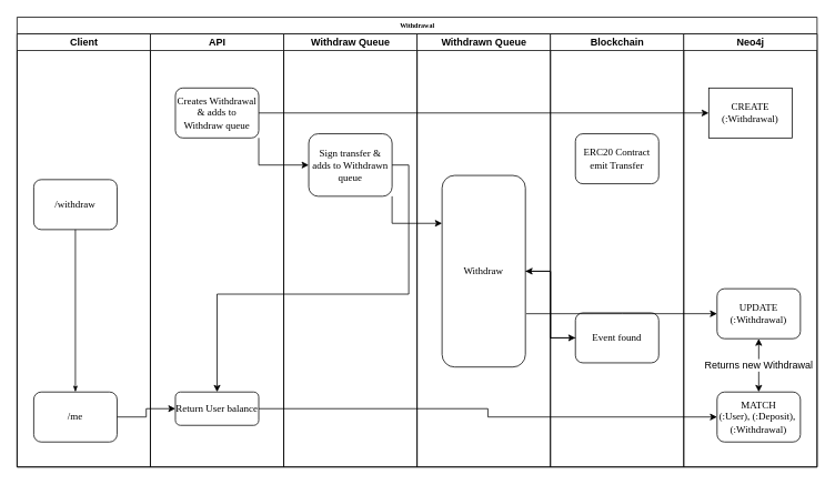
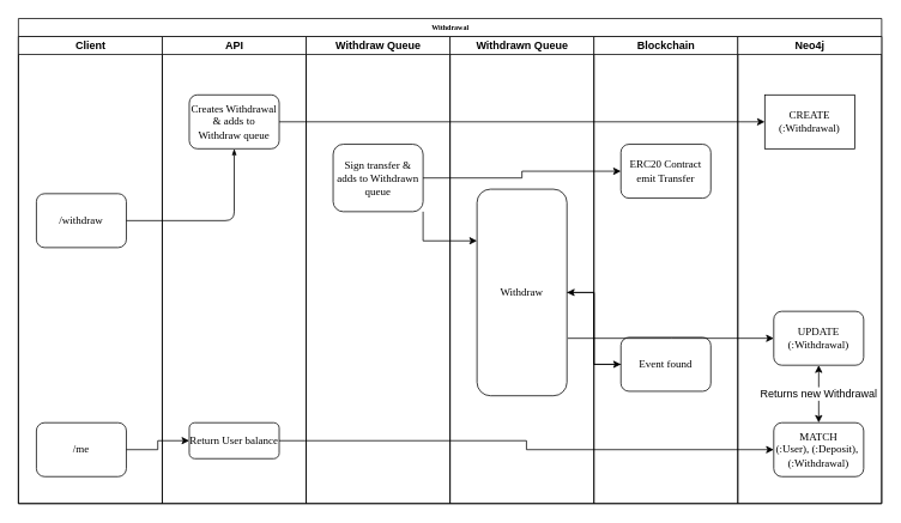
- <mxCell id="23" style="edgeStyle=orthogonalEdgeStyle;rounded=0;orthogonalLoop=1;jettySize=auto;html=1;exitX=1;exitY=1;exitDx=0;exitDy=0;entryX=0;entryY=0.5;entryDx=0;entryDy=0;fontSize=12;" edge="1" parent="2" source="8" target="11"><mxGeometry relative="1" as="geometry" /></mxCell>
- <mxCell id="24" style="edgeStyle=orthogonalEdgeStyle;rounded=0;orthogonalLoop=1;jettySize=auto;html=1;exitX=1;exitY=0.5;exitDx=0;exitDy=0;fontSize=12;" edge="1" parent="2" source="11" target="9"><mxGeometry relative="1" as="geometry" /></mxCell>
+ <mxCell id="24" style="edgeStyle=orthogonalEdgeStyle;rounded=0;orthogonalLoop=1;jettySize=auto;html=1;exitX=1;exitY=0.5;exitDx=0;exitDy=0;fontSize=12;" edge="1" parent="2" source="11" target="15"><mxGeometry relative="1" as="geometry" /></mxCell>
- <mxCell id="6" style="edgeStyle=orthogonalEdgeStyle;rounded=1;html=1;labelBackgroundColor=none;startArrow=none;startFill=0;startSize=5;endArrow=classicThin;endFill=1;endSize=5;jettySize=auto;orthogonalLoop=1;strokeWidth=1;fontFamily=Verdana;fontSize=8;" parent="2" source="4" target="5" edge="1"><mxGeometry relative="1" as="geometry" /></mxCell>
+ <mxCell id="6" style="edgeStyle=orthogonalEdgeStyle;rounded=1;html=1;labelBackgroundColor=none;startArrow=none;startFill=0;startSize=5;endArrow=classicThin;endFill=1;endSize=5;jettySize=auto;orthogonalLoop=1;strokeWidth=1;fontFamily=Verdana;fontSize=8" parent="2" source="4" target="8" edge="1"><mxGeometry relative="1" as="geometry" /></mxCell>
